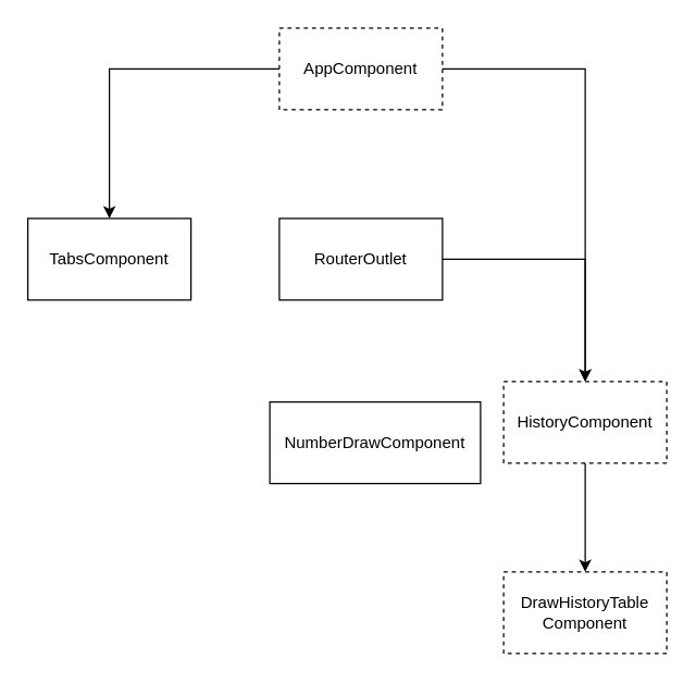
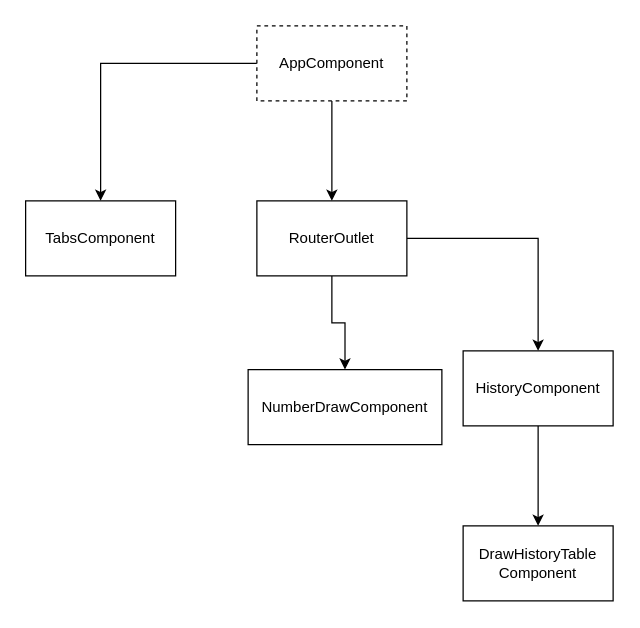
- <mxCell id="3" value="" style="edgeStyle=orthogonalEdgeStyle;rounded=0;orthogonalLoop=1;jettySize=auto;html=1;" edge="1" parent="1" source="4" target="10"><mxGeometry relative="1" as="geometry" /></mxCell>
+ <mxCell id="3" value="" style="edgeStyle=orthogonalEdgeStyle;rounded=0;orthogonalLoop=1;jettySize=auto;html=1;" edge="1" parent="1" source="4" target="8"><mxGeometry relative="1" as="geometry" /></mxCell>
+ <mxCell id="7" value="" style="edgeStyle=orthogonalEdgeStyle;rounded=0;orthogonalLoop=1;jettySize=auto;html=1;" edge="1" parent="1" source="8" target="11"><mxGeometry relative="1" as="geometry" /></mxCell>
- <mxCell id="10" value="HistoryComponent" style="rounded=0;whiteSpace=wrap;html=1;dashed=1;" vertex="1" parent="1"><mxGeometry x="370" y="280" width="120" height="60" as="geometry" /></mxCell>
+ <mxCell id="10" value="HistoryComponent" style="rounded=0;whiteSpace=wrap;html=1;" vertex="1" parent="1"><mxGeometry x="370" y="280" width="120" height="60" as="geometry" /></mxCell>
- <mxCell id="12" value="DrawHistoryTable&lt;br&gt;Component" style="rounded=0;whiteSpace=wrap;html=1;dashed=1;" vertex="1" parent="1"><mxGeometry x="370" y="420" width="120" height="60" as="geometry" /></mxCell>
+ <mxCell id="12" value="DrawHistoryTable&lt;br&gt;Component" style="rounded=0;whiteSpace=wrap;html=1;" vertex="1" parent="1"><mxGeometry x="370" y="420" width="120" height="60" as="geometry" /></mxCell>
